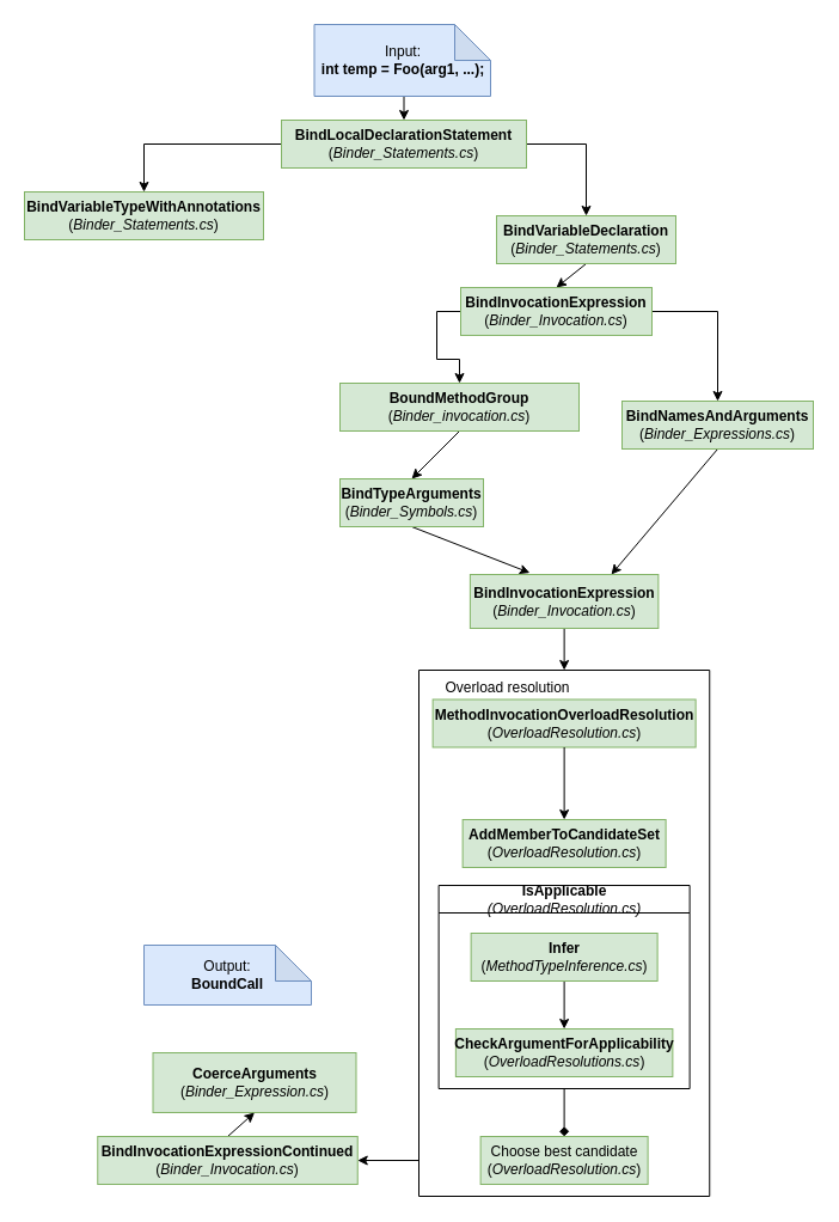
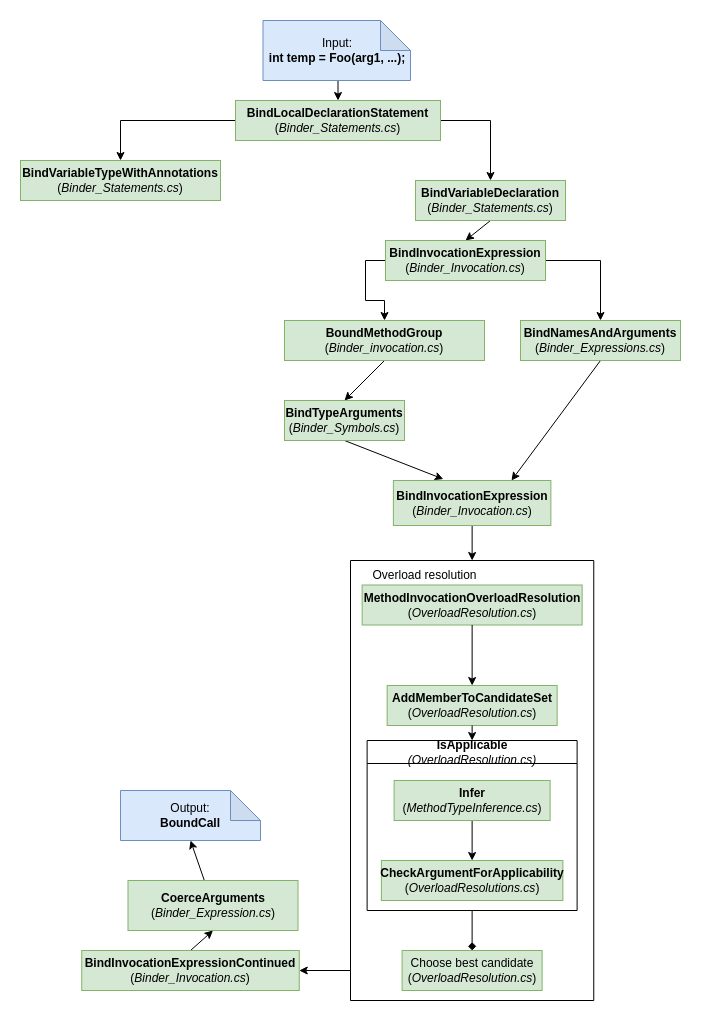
- <mxCell id="16" value="&lt;b&gt;BindNamesAndArguments&lt;/b&gt;&lt;br&gt;(&lt;i&gt;Binder_Expressions.cs&lt;/i&gt;)" style="rounded=0;whiteSpace=wrap;html=1;fillColor=#d5e8d4;strokeColor=#82b366;" parent="1" vertex="1"><mxGeometry x="520" y="335" width="160" height="40" as="geometry" /></mxCell>
+ <mxCell id="16" value="&lt;b&gt;BindNamesAndArguments&lt;/b&gt;&lt;br&gt;(&lt;i&gt;Binder_Expressions.cs&lt;/i&gt;)" style="rounded=0;whiteSpace=wrap;html=1;fillColor=#d5e8d4;strokeColor=#82b366;" parent="1" vertex="1"><mxGeometry x="520" y="320" width="160" height="40" as="geometry" /></mxCell>
+ <mxCell id="35" style="rounded=0;orthogonalLoop=1;jettySize=auto;html=1;exitX=0.5;exitY=1;exitDx=0;exitDy=0;entryX=0.5;entryY=0;entryDx=0;entryDy=0;" parent="26" source="29" target="31" edge="1"><mxGeometry relative="1" as="geometry"><mxPoint x="474" y="290" as="targetPoint" /></mxGeometry></mxCell>
+ <mxCell id="21" style="rounded=0;orthogonalLoop=1;jettySize=auto;html=1;entryX=0.5;entryY=1;entryDx=0;entryDy=0;entryPerimeter=0;" parent="1" source="22" target="25" edge="1"><mxGeometry relative="1" as="geometry"><mxPoint x="258.75" y="1050" as="sourcePoint" /><mxPoint x="258.75" y="1030" as="targetPoint" /></mxGeometry></mxCell>
